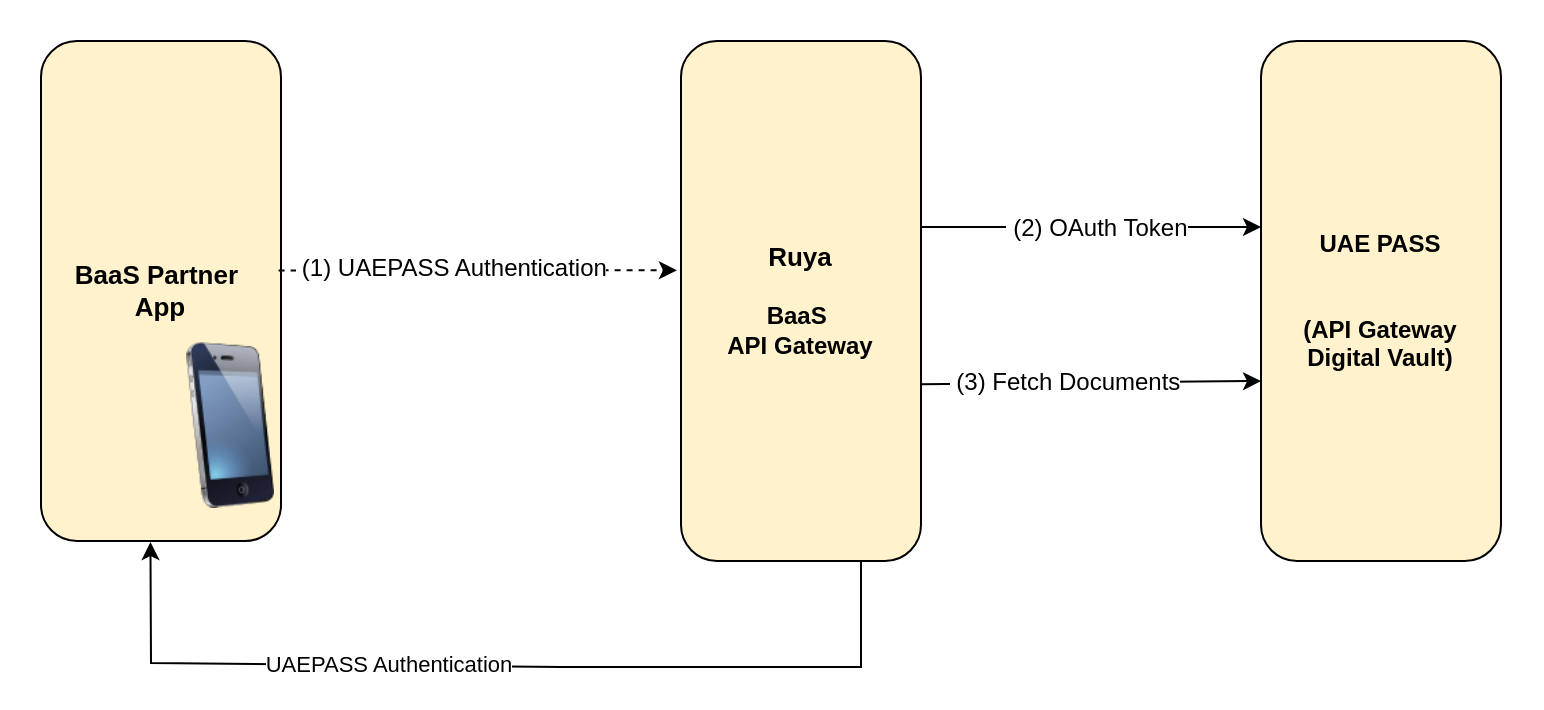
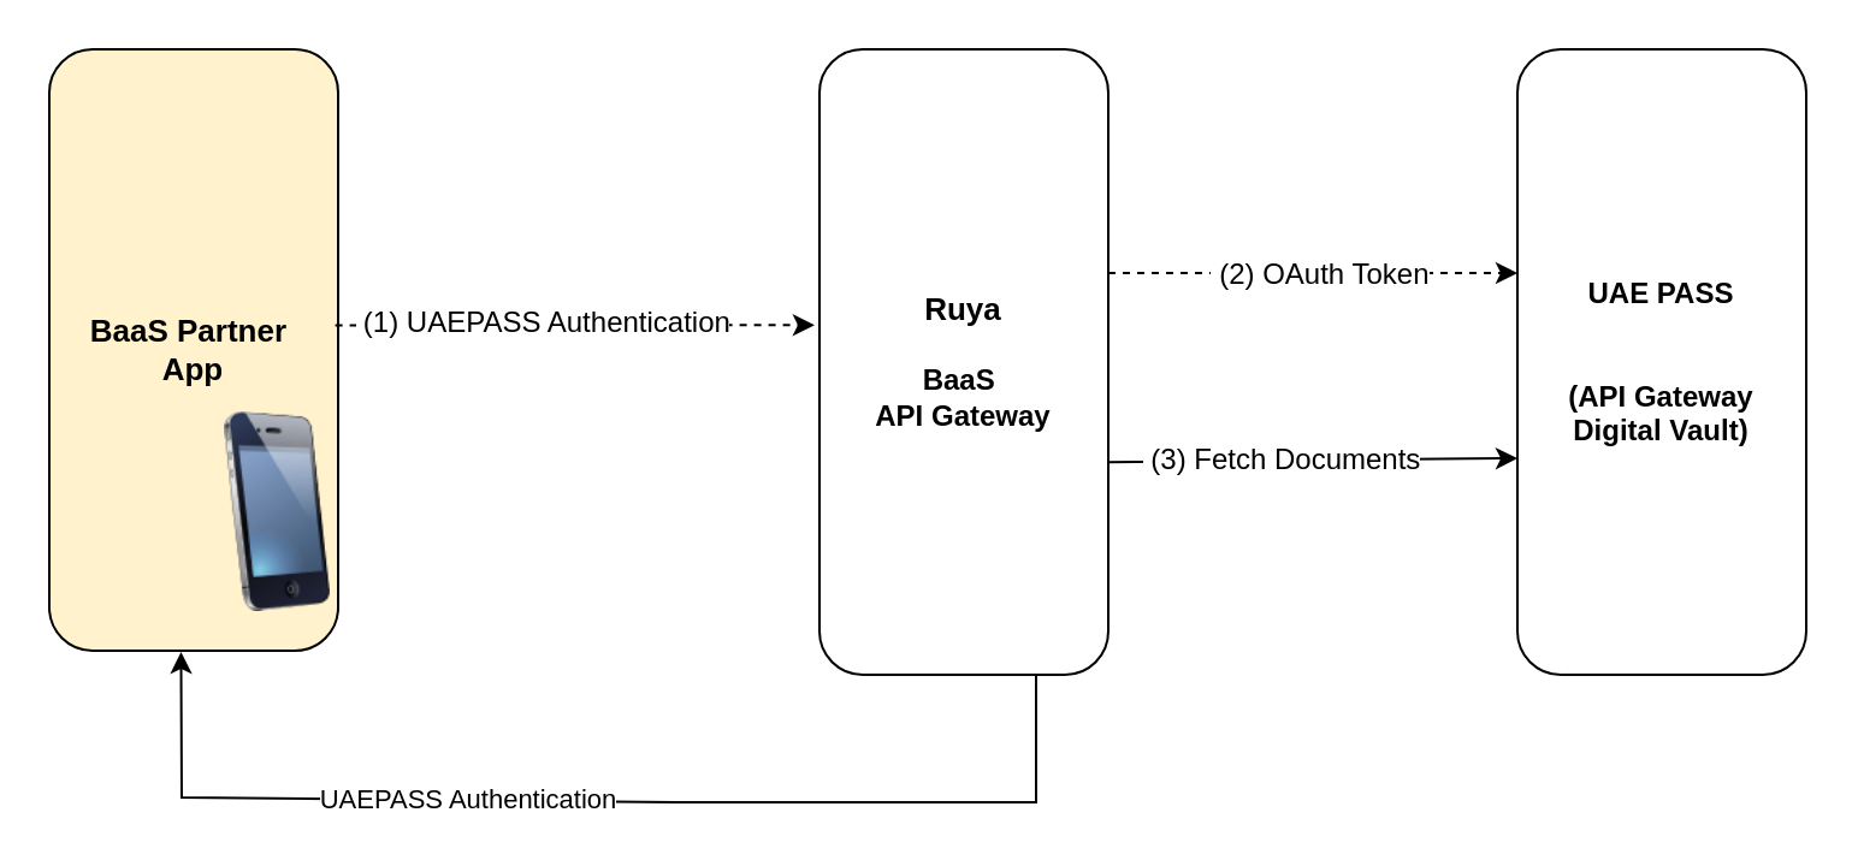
- <mxCell id="3" style="edgeStyle=orthogonalEdgeStyle;rounded=0;orthogonalLoop=1;jettySize=auto;html=1;" parent="1" source="5" target="6" edge="1"><mxGeometry relative="1" as="geometry"><Array as="points"><mxPoint x="620" y="113" /><mxPoint x="620" y="113" /></Array></mxGeometry></mxCell>
+ <mxCell id="3" style="edgeStyle=orthogonalEdgeStyle;rounded=0;orthogonalLoop=1;jettySize=auto;html=1;dashed=1;" parent="1" source="5" target="6" edge="1"><mxGeometry relative="1" as="geometry"><Array as="points"><mxPoint x="620" y="113" /><mxPoint x="620" y="113" /></Array></mxGeometry></mxCell>
- <mxCell id="5" value="&lt;b&gt;&lt;font style=&quot;font-size: 13px;&quot;&gt;Ruya&lt;/font&gt;&lt;/b&gt;&lt;div&gt;&lt;b&gt;&lt;br&gt;&lt;/b&gt;&lt;/div&gt;&lt;div&gt;&lt;b&gt;BaaS&amp;nbsp;&lt;/b&gt;&lt;div&gt;&lt;b&gt;API Gateway&lt;/b&gt;&lt;/div&gt;&lt;/div&gt;" style="rounded=1;whiteSpace=wrap;html=1;fillColor=#fff2cc;" parent="1" vertex="1"><mxGeometry x="340" y="20" width="120" height="260" as="geometry" /></mxCell>
+ <mxCell id="5" value="&lt;b&gt;&lt;font style=&quot;font-size: 13px;&quot;&gt;Ruya&lt;/font&gt;&lt;/b&gt;&lt;div&gt;&lt;b&gt;&lt;br&gt;&lt;/b&gt;&lt;/div&gt;&lt;div&gt;&lt;b&gt;BaaS&amp;nbsp;&lt;/b&gt;&lt;div&gt;&lt;b&gt;API Gateway&lt;/b&gt;&lt;/div&gt;&lt;/div&gt;" style="rounded=1;whiteSpace=wrap;html=1;" parent="1" vertex="1"><mxGeometry x="340" y="20" width="120" height="260" as="geometry" /></mxCell>
- <mxCell id="6" value="&lt;b&gt;UAE PASS&lt;/b&gt;&lt;div&gt;&lt;br&gt;&lt;/div&gt;&lt;div&gt;&lt;br&gt;&lt;/div&gt;&lt;div&gt;&lt;b&gt;(API Gateway&lt;/b&gt;&lt;/div&gt;&lt;div&gt;&lt;b&gt;Digital Vault)&lt;/b&gt;&lt;/div&gt;" style="rounded=1;whiteSpace=wrap;html=1;fillColor=#fff2cc;" parent="1" vertex="1"><mxGeometry x="630" y="20" width="120" height="260" as="geometry" /></mxCell>
+ <mxCell id="6" value="&lt;b&gt;UAE PASS&lt;/b&gt;&lt;div&gt;&lt;br&gt;&lt;/div&gt;&lt;div&gt;&lt;br&gt;&lt;/div&gt;&lt;div&gt;&lt;b&gt;(API Gateway&lt;/b&gt;&lt;/div&gt;&lt;div&gt;&lt;b&gt;Digital Vault)&lt;/b&gt;&lt;/div&gt;" style="rounded=1;whiteSpace=wrap;html=1;" parent="1" vertex="1"><mxGeometry x="630" y="20" width="120" height="260" as="geometry" /></mxCell>
